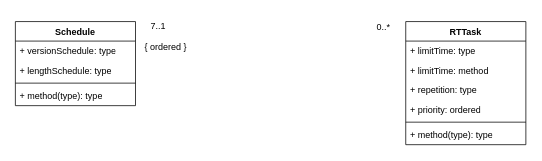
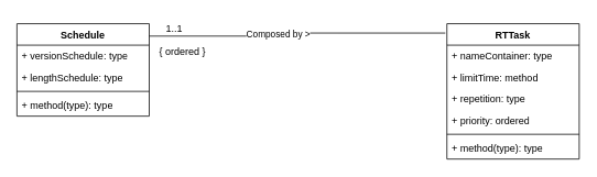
- <mxCell id="17" value="7..1" style="text;html=1;align=center;verticalAlign=middle;resizable=0;points=[];autosize=1;strokeColor=none;fillColor=none;" parent="1" vertex="1"><mxGeometry x="190" y="20" width="40" height="30" as="geometry" /></mxCell>
+ <mxCell id="17" value="1..1" style="text;html=1;align=center;verticalAlign=middle;resizable=0;points=[];autosize=1;strokeColor=none;fillColor=none;" parent="1" vertex="1"><mxGeometry x="190" y="20" width="40" height="30" as="geometry" /></mxCell>
- <mxCell id="18" value="0..*" style="text;html=1;align=center;verticalAlign=middle;resizable=0;points=[];autosize=1;strokeColor=none;fillColor=none;" parent="1" vertex="1"><mxGeometry x="490" y="21" width="40" height="30" as="geometry" /></mxCell>
+ <mxCell id="14" style="edgeStyle=orthogonalEdgeStyle;rounded=0;orthogonalLoop=1;jettySize=auto;html=1;exitX=1;exitY=0.134;exitDx=0;exitDy=0;entryX=-0.012;entryY=0.069;entryDx=0;entryDy=0;endArrow=none;endFill=0;entryPerimeter=0;exitPerimeter=0;" parent="1" source="9" target="2" edge="1"><mxGeometry relative="1" as="geometry" /></mxCell>
+ <mxCell id="15" value="Composed by &amp;gt;" style="edgeLabel;html=1;align=center;verticalAlign=middle;resizable=0;points=[];" parent="14" vertex="1" connectable="0"><mxGeometry x="-0.14" y="3" relative="1" as="geometry"><mxPoint as="offset" /></mxGeometry></mxCell>
- <mxCell id="3" value="+ limitTime: type" style="text;strokeColor=none;fillColor=none;align=left;verticalAlign=top;spacingLeft=4;spacingRight=4;overflow=hidden;rotatable=0;points=[[0,0.5],[1,0.5]];portConstraint=eastwest;whiteSpace=wrap;html=1;" parent="2" vertex="1"><mxGeometry y="26" width="160" height="26" as="geometry" /></mxCell>
+ <mxCell id="3" value="+ nameContainer: type" style="text;strokeColor=none;fillColor=none;align=left;verticalAlign=top;spacingLeft=4;spacingRight=4;overflow=hidden;rotatable=0;points=[[0,0.5],[1,0.5]];portConstraint=eastwest;whiteSpace=wrap;html=1;" parent="2" vertex="1"><mxGeometry y="26" width="160" height="26" as="geometry" /></mxCell>
